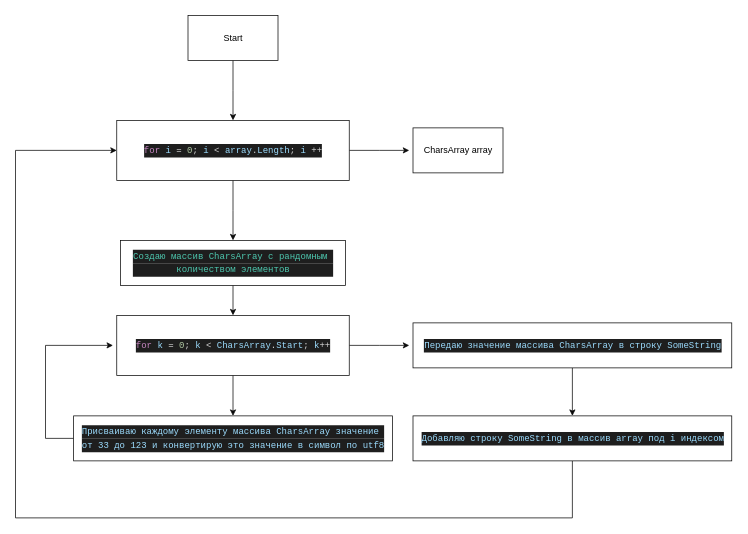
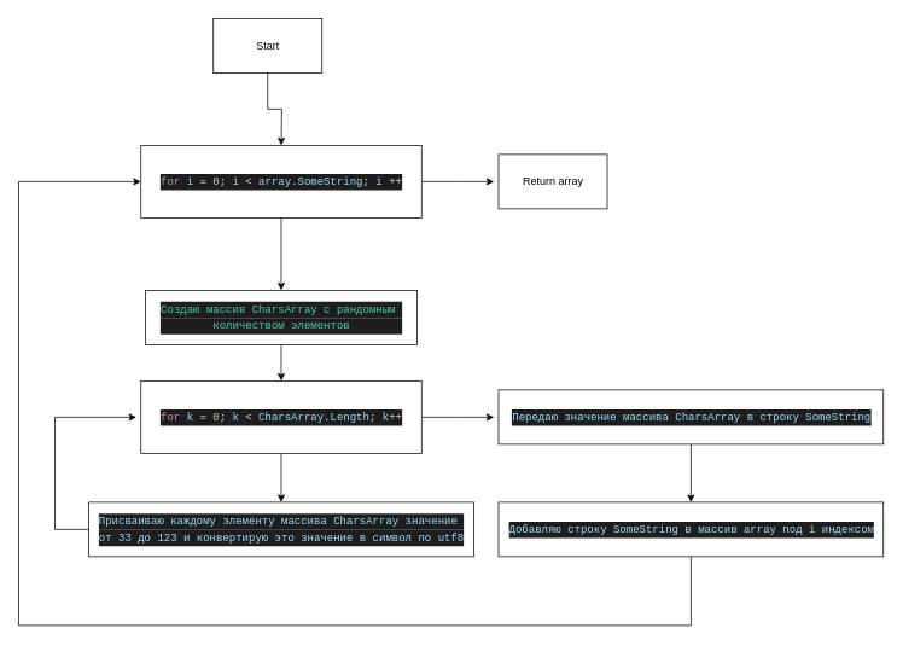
- <mxCell id="3" value="Start" style="edgeStyle=orthogonalEdgeStyle;rounded=0;orthogonalLoop=1;jettySize=auto;html=1;strokeColor=#0A0A0A;shadow=0;fillColor=#FFFFFF;" parent="1" vertex="1"><mxGeometry x="250" y="20" width="120" height="60" as="geometry" /></mxCell>
+ <mxCell id="3" value="Start" style="edgeStyle=orthogonalEdgeStyle;rounded=0;orthogonalLoop=1;jettySize=auto;html=1;strokeColor=#0A0A0A;shadow=0;fillColor=#FFFFFF;" parent="1" vertex="1"><mxGeometry x="235" y="20" width="120" height="60" as="geometry" /></mxCell>
- <mxCell id="6" value="&lt;p style=&quot;color: rgb(212 , 212 , 212) ; background-color: rgb(30 , 30 , 30) ; font-family: &amp;#34;menlo&amp;#34; , &amp;#34;monaco&amp;#34; , &amp;#34;courier new&amp;#34; , monospace ; line-height: 18px ; white-space: pre&quot;&gt;&lt;span style=&quot;color: #c586c0&quot;&gt;for&lt;/span&gt; &lt;span style=&quot;color: #9cdcfe&quot;&gt;i&lt;/span&gt; = &lt;span style=&quot;color: #b5cea8&quot;&gt;0&lt;/span&gt;; &lt;span style=&quot;color: #9cdcfe&quot;&gt;i&lt;/span&gt; &amp;lt; &lt;span style=&quot;color: #9cdcfe&quot;&gt;array&lt;/span&gt;.&lt;span style=&quot;color: #9cdcfe&quot;&gt;Length&lt;/span&gt;; &lt;span style=&quot;color: #9cdcfe&quot;&gt;i&lt;/span&gt; ++&lt;/p&gt;" style="edgeStyle=orthogonalEdgeStyle;rounded=0;orthogonalLoop=1;jettySize=auto;html=1;strokeColor=#0A0A0A;shadow=0;fillColor=#FFFFFF;" parent="1" vertex="1"><mxGeometry x="155" y="160" width="310" height="80" as="geometry" /></mxCell>
+ <mxCell id="6" value="&lt;p style=&quot;color: rgb(212 , 212 , 212) ; background-color: rgb(30 , 30 , 30) ; font-family: &amp;#34;menlo&amp;#34; , &amp;#34;monaco&amp;#34; , &amp;#34;courier new&amp;#34; , monospace ; line-height: 18px ; white-space: pre&quot;&gt;&lt;span style=&quot;color: #c586c0&quot;&gt;for&lt;/span&gt; &lt;span style=&quot;color: #9cdcfe&quot;&gt;i&lt;/span&gt; = &lt;span style=&quot;color: #b5cea8&quot;&gt;0&lt;/span&gt;; &lt;span style=&quot;color: #9cdcfe&quot;&gt;i&lt;/span&gt; &amp;lt; &lt;span style=&quot;color: #9cdcfe&quot;&gt;array&lt;/span&gt;.&lt;span style=&quot;color: #9cdcfe&quot;&gt;SomeString&lt;/span&gt;; &lt;span style=&quot;color: #9cdcfe&quot;&gt;i&lt;/span&gt; ++&lt;/p&gt;" style="edgeStyle=orthogonalEdgeStyle;rounded=0;orthogonalLoop=1;jettySize=auto;html=1;strokeColor=#0A0A0A;shadow=0;fillColor=#FFFFFF;" parent="1" vertex="1"><mxGeometry x="155" y="160" width="310" height="80" as="geometry" /></mxCell>
- <mxCell id="18" value="CharsArray array" style="edgeStyle=orthogonalEdgeStyle;rounded=0;orthogonalLoop=1;jettySize=auto;html=1;strokeColor=#0A0A0A;shadow=0;fillColor=#FFFFFF;" parent="1" vertex="1"><mxGeometry x="550" y="170" width="120" height="60" as="geometry" /></mxCell>
+ <mxCell id="18" value="Return array" style="edgeStyle=orthogonalEdgeStyle;rounded=0;orthogonalLoop=1;jettySize=auto;html=1;strokeColor=#0A0A0A;shadow=0;fillColor=#FFFFFF;" parent="1" vertex="1"><mxGeometry x="550" y="170" width="120" height="60" as="geometry" /></mxCell>
- <mxCell id="9" value="&lt;div style=&quot;color: rgb(212 , 212 , 212) ; background-color: rgb(30 , 30 , 30) ; font-family: &amp;#34;menlo&amp;#34; , &amp;#34;monaco&amp;#34; , &amp;#34;courier new&amp;#34; , monospace ; line-height: 18px ; white-space: pre&quot;&gt;&lt;div style=&quot;font-family: &amp;#34;menlo&amp;#34; , &amp;#34;monaco&amp;#34; , &amp;#34;courier new&amp;#34; , monospace ; line-height: 18px&quot;&gt;&lt;span style=&quot;color: #c586c0&quot;&gt;for&lt;/span&gt; &lt;span style=&quot;color: #9cdcfe&quot;&gt;k&lt;/span&gt; = &lt;span style=&quot;color: #b5cea8&quot;&gt;0&lt;/span&gt;; &lt;span style=&quot;color: #9cdcfe&quot;&gt;k&lt;/span&gt; &amp;lt; &lt;span style=&quot;color: #9cdcfe&quot;&gt;CharsArray&lt;/span&gt;.&lt;span style=&quot;color: #9cdcfe&quot;&gt;Start&lt;/span&gt;; &lt;span style=&quot;color: #9cdcfe&quot;&gt;k&lt;/span&gt;++&lt;/div&gt;&lt;/div&gt;" style="edgeStyle=orthogonalEdgeStyle;rounded=0;orthogonalLoop=1;jettySize=auto;html=1;strokeColor=#0A0A0A;shadow=0;fillColor=#FFFFFF;" parent="1" vertex="1"><mxGeometry x="155" y="420" width="310" height="80" as="geometry" /></mxCell>
+ <mxCell id="9" value="&lt;div style=&quot;color: rgb(212 , 212 , 212) ; background-color: rgb(30 , 30 , 30) ; font-family: &amp;#34;menlo&amp;#34; , &amp;#34;monaco&amp;#34; , &amp;#34;courier new&amp;#34; , monospace ; line-height: 18px ; white-space: pre&quot;&gt;&lt;div style=&quot;font-family: &amp;#34;menlo&amp;#34; , &amp;#34;monaco&amp;#34; , &amp;#34;courier new&amp;#34; , monospace ; line-height: 18px&quot;&gt;&lt;span style=&quot;color: #c586c0&quot;&gt;for&lt;/span&gt; &lt;span style=&quot;color: #9cdcfe&quot;&gt;k&lt;/span&gt; = &lt;span style=&quot;color: #b5cea8&quot;&gt;0&lt;/span&gt;; &lt;span style=&quot;color: #9cdcfe&quot;&gt;k&lt;/span&gt; &amp;lt; &lt;span style=&quot;color: #9cdcfe&quot;&gt;CharsArray&lt;/span&gt;.&lt;span style=&quot;color: #9cdcfe&quot;&gt;Length&lt;/span&gt;; &lt;span style=&quot;color: #9cdcfe&quot;&gt;k&lt;/span&gt;++&lt;/div&gt;&lt;/div&gt;" style="edgeStyle=orthogonalEdgeStyle;rounded=0;orthogonalLoop=1;jettySize=auto;html=1;strokeColor=#0A0A0A;shadow=0;fillColor=#FFFFFF;" parent="1" vertex="1"><mxGeometry x="155" y="420" width="310" height="80" as="geometry" /></mxCell>
